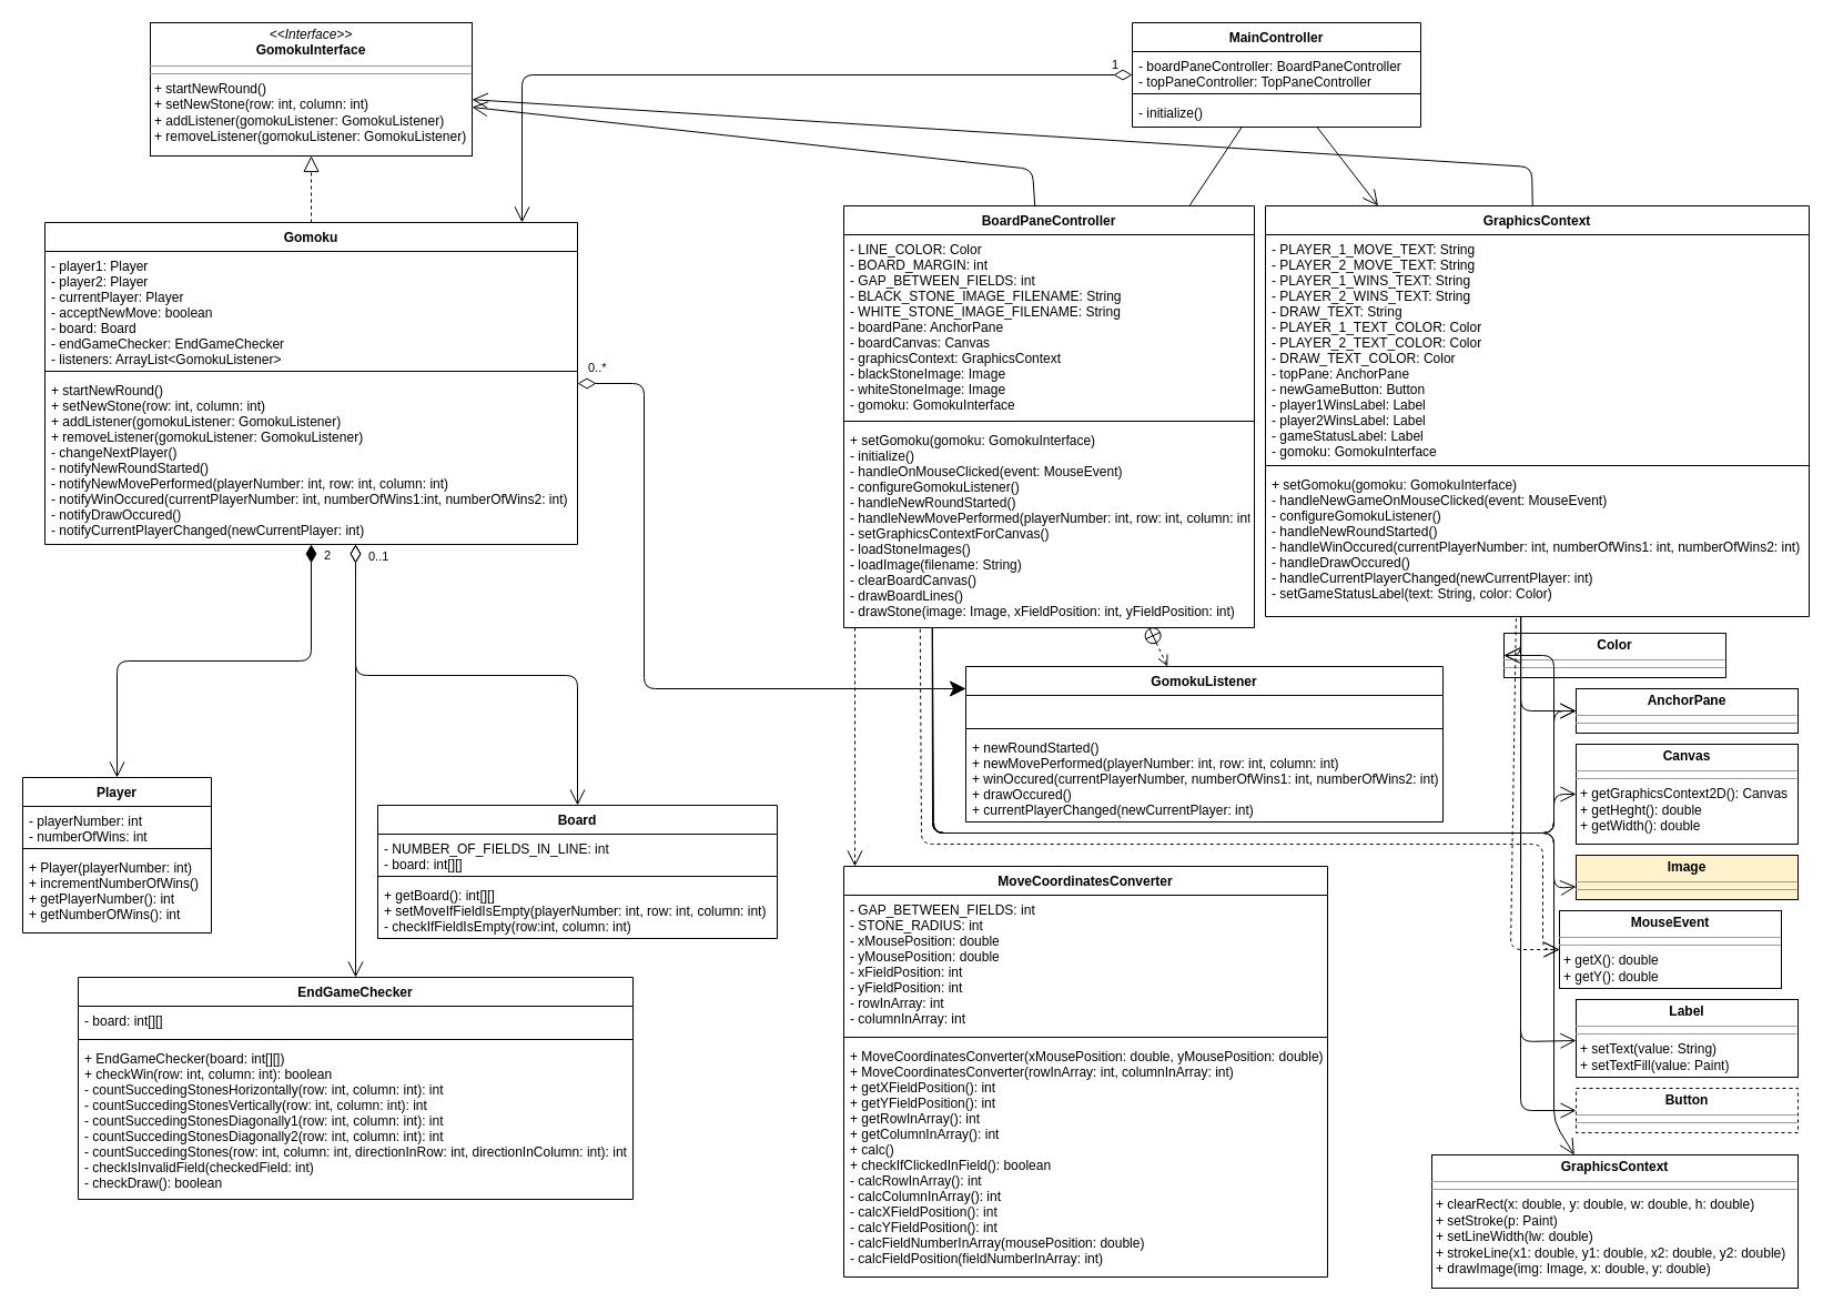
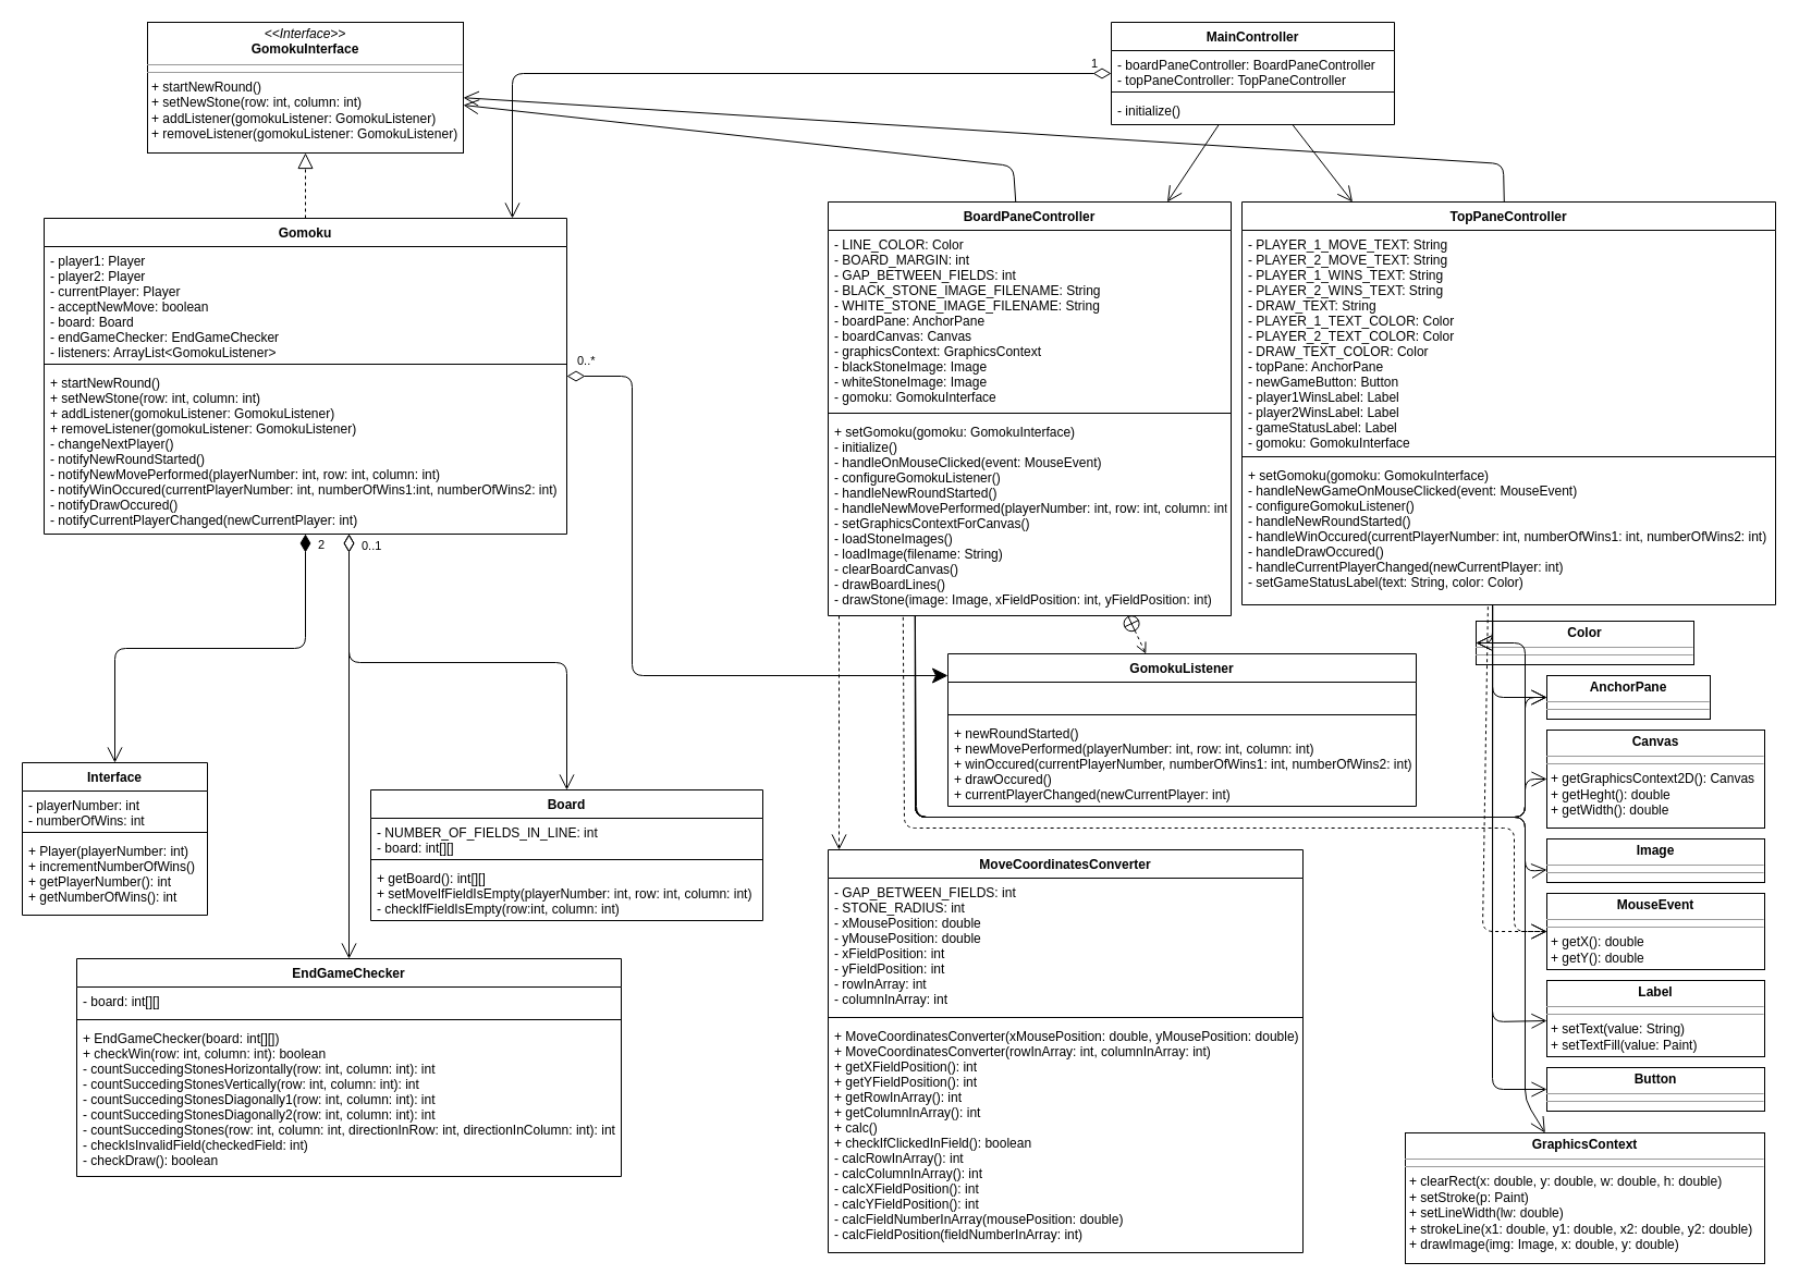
- <mxCell id="43" value="" style="endArrow=none;endFill=1;endSize=12;html=1;" parent="1" source="28" target="23" edge="1"><mxGeometry width="160" relative="1" as="geometry"><mxPoint x="680" y="370" as="sourcePoint" /><mxPoint x="840" y="370" as="targetPoint" /></mxGeometry></mxCell>
+ <mxCell id="43" value="" style="endArrow=open;endFill=1;endSize=12;html=1;" parent="1" source="28" target="23" edge="1"><mxGeometry width="160" relative="1" as="geometry"><mxPoint x="680" y="370" as="sourcePoint" /><mxPoint x="840" y="370" as="targetPoint" /></mxGeometry></mxCell>
- <mxCell id="36" value="GraphicsContext" style="swimlane;fontStyle=1;align=center;verticalAlign=top;childLayout=stackLayout;horizontal=1;startSize=26;horizontalStack=0;resizeParent=1;resizeParentMax=0;resizeLast=0;collapsible=1;marginBottom=0;" parent="1" vertex="1"><mxGeometry x="1140" y="185" width="490" height="370" as="geometry" /></mxCell>
+ <mxCell id="36" value="TopPaneController" style="swimlane;fontStyle=1;align=center;verticalAlign=top;childLayout=stackLayout;horizontal=1;startSize=26;horizontalStack=0;resizeParent=1;resizeParentMax=0;resizeLast=0;collapsible=1;marginBottom=0;" parent="1" vertex="1"><mxGeometry x="1140" y="185" width="490" height="370" as="geometry" /></mxCell>
- <mxCell id="52" value="&lt;p style=&quot;margin: 0px ; margin-top: 4px ; text-align: center&quot;&gt;&lt;b&gt;AnchorPane&lt;/b&gt;&lt;/p&gt;&lt;hr size=&quot;1&quot;&gt;&lt;hr size=&quot;1&quot;&gt;" style="verticalAlign=top;align=left;overflow=fill;fontSize=12;fontFamily=Helvetica;html=1;" vertex="1" parent="1"><mxGeometry x="1420" y="620" width="200" height="40" as="geometry" /></mxCell>
+ <mxCell id="52" value="&lt;p style=&quot;margin: 0px ; margin-top: 4px ; text-align: center&quot;&gt;&lt;b&gt;AnchorPane&lt;/b&gt;&lt;/p&gt;&lt;hr size=&quot;1&quot;&gt;&lt;hr size=&quot;1&quot;&gt;" style="verticalAlign=top;align=left;overflow=fill;fontSize=12;fontFamily=Helvetica;html=1;" vertex="1" parent="1"><mxGeometry x="1420" y="620" width="150" height="40" as="geometry" /></mxCell>
- <mxCell id="19" value="Player" style="swimlane;fontStyle=1;align=center;verticalAlign=top;childLayout=stackLayout;horizontal=1;startSize=26;horizontalStack=0;resizeParent=1;resizeParentMax=0;resizeLast=0;collapsible=1;marginBottom=0;" parent="1" vertex="1"><mxGeometry x="20" y="700" width="170" height="140" as="geometry" /></mxCell>
+ <mxCell id="19" value="Interface" style="swimlane;fontStyle=1;align=center;verticalAlign=top;childLayout=stackLayout;horizontal=1;startSize=26;horizontalStack=0;resizeParent=1;resizeParentMax=0;resizeLast=0;collapsible=1;marginBottom=0;" parent="1" vertex="1"><mxGeometry x="20" y="700" width="170" height="140" as="geometry" /></mxCell>
- <mxCell id="55" value="&lt;p style=&quot;margin: 0px ; margin-top: 4px ; text-align: center&quot;&gt;&lt;b&gt;Image&lt;/b&gt;&lt;/p&gt;&lt;hr size=&quot;1&quot;&gt;&lt;hr size=&quot;1&quot;&gt;" style="verticalAlign=top;align=left;overflow=fill;fontSize=12;fontFamily=Helvetica;html=1;fillColor=#fff2cc;" vertex="1" parent="1"><mxGeometry x="1420" y="770" width="200" height="40" as="geometry" /></mxCell>
+ <mxCell id="55" value="&lt;p style=&quot;margin: 0px ; margin-top: 4px ; text-align: center&quot;&gt;&lt;b&gt;Image&lt;/b&gt;&lt;/p&gt;&lt;hr size=&quot;1&quot;&gt;&lt;hr size=&quot;1&quot;&gt;" style="verticalAlign=top;align=left;overflow=fill;fontSize=12;fontFamily=Helvetica;html=1;" vertex="1" parent="1"><mxGeometry x="1420" y="770" width="200" height="40" as="geometry" /></mxCell>
- <mxCell id="56" value="&lt;p style=&quot;margin: 0px ; margin-top: 4px ; text-align: center&quot;&gt;&lt;b&gt;MouseEvent&lt;/b&gt;&lt;/p&gt;&lt;hr size=&quot;1&quot;&gt;&lt;hr size=&quot;1&quot;&gt;&lt;p style=&quot;margin: 0px ; margin-left: 4px&quot;&gt;+ getX(): double&lt;/p&gt;&lt;p style=&quot;margin: 0px ; margin-left: 4px&quot;&gt;+ getY(): double&lt;br&gt;&lt;/p&gt;" style="verticalAlign=top;align=left;overflow=fill;fontSize=12;fontFamily=Helvetica;html=1;" vertex="1" parent="1"><mxGeometry x="1405" y="820" width="200" height="70" as="geometry" /></mxCell>
+ <mxCell id="56" value="&lt;p style=&quot;margin: 0px ; margin-top: 4px ; text-align: center&quot;&gt;&lt;b&gt;MouseEvent&lt;/b&gt;&lt;/p&gt;&lt;hr size=&quot;1&quot;&gt;&lt;hr size=&quot;1&quot;&gt;&lt;p style=&quot;margin: 0px ; margin-left: 4px&quot;&gt;+ getX(): double&lt;/p&gt;&lt;p style=&quot;margin: 0px ; margin-left: 4px&quot;&gt;+ getY(): double&lt;br&gt;&lt;/p&gt;" style="verticalAlign=top;align=left;overflow=fill;fontSize=12;fontFamily=Helvetica;html=1;" vertex="1" parent="1"><mxGeometry x="1420" y="820" width="200" height="70" as="geometry" /></mxCell>
- <mxCell id="57" value="&lt;p style=&quot;margin: 0px ; margin-top: 4px ; text-align: center&quot;&gt;&lt;b&gt;Button&lt;/b&gt;&lt;/p&gt;&lt;hr size=&quot;1&quot;&gt;&lt;hr size=&quot;1&quot;&gt;" style="verticalAlign=top;align=left;overflow=fill;fontSize=12;fontFamily=Helvetica;html=1;dashed=1;" vertex="1" parent="1"><mxGeometry x="1420" y="980" width="200" height="40" as="geometry" /></mxCell>
+ <mxCell id="57" value="&lt;p style=&quot;margin: 0px ; margin-top: 4px ; text-align: center&quot;&gt;&lt;b&gt;Button&lt;/b&gt;&lt;/p&gt;&lt;hr size=&quot;1&quot;&gt;&lt;hr size=&quot;1&quot;&gt;" style="verticalAlign=top;align=left;overflow=fill;fontSize=12;fontFamily=Helvetica;html=1;" vertex="1" parent="1"><mxGeometry x="1420" y="980" width="200" height="40" as="geometry" /></mxCell>
